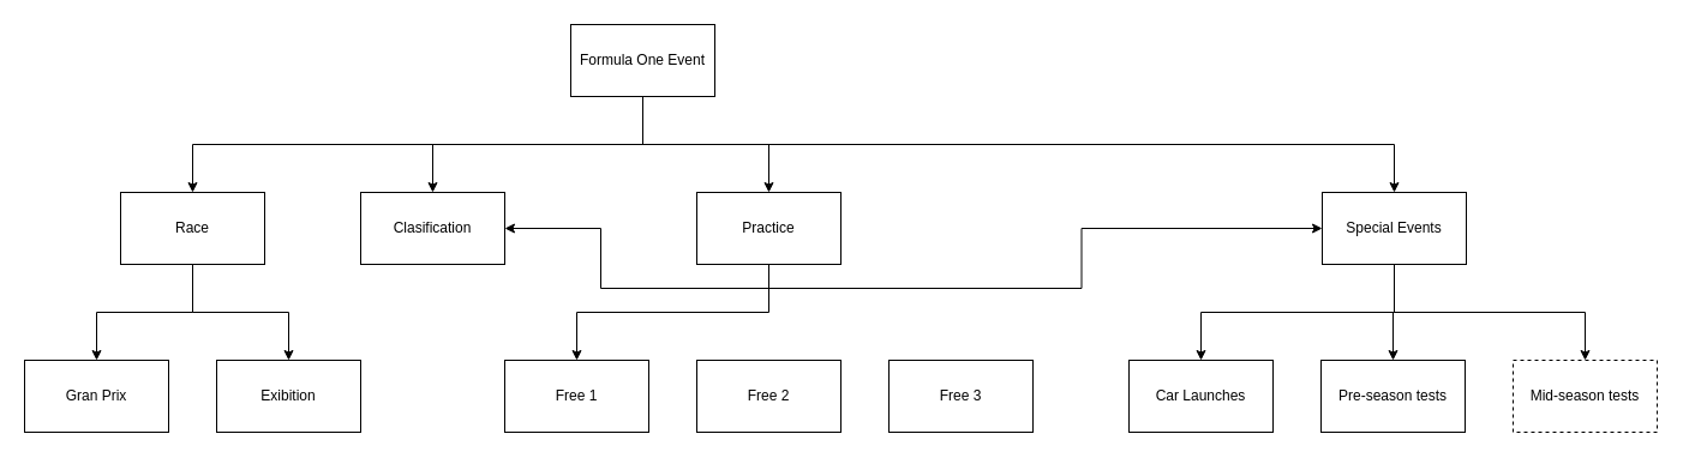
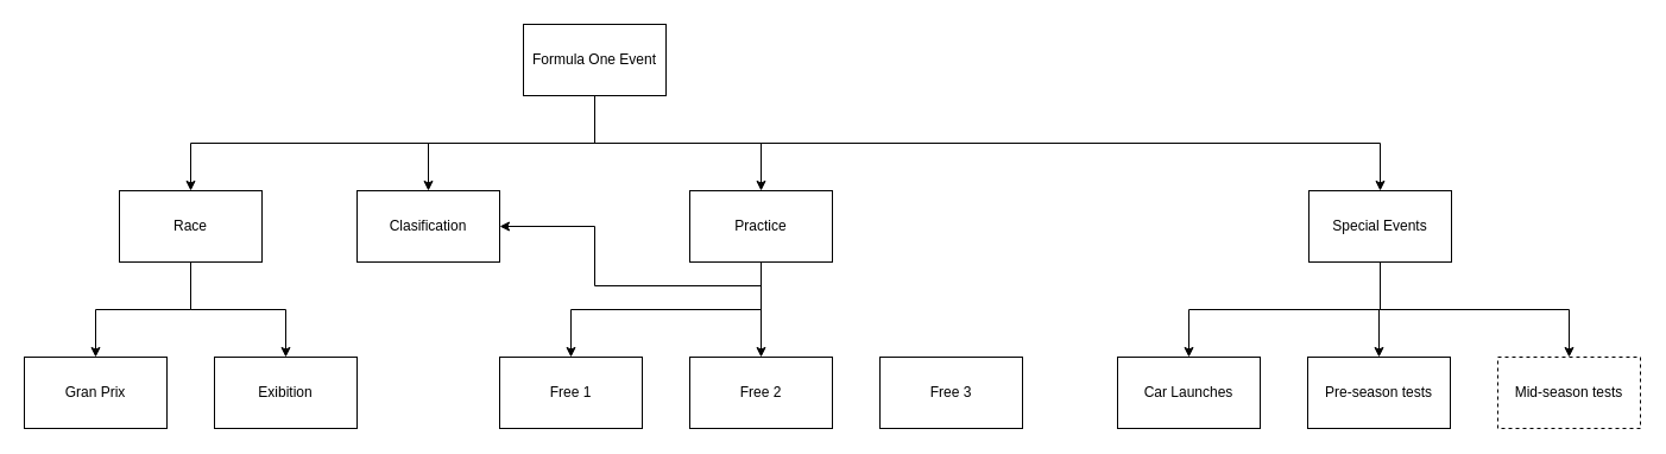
- <mxCell id="6" value="Formula One Event" style="rounded=0;whiteSpace=wrap;html=1;" vertex="1" parent="1"><mxGeometry x="475" y="20" width="120" height="60" as="geometry" /></mxCell>
+ <mxCell id="6" value="Formula One Event" style="rounded=0;whiteSpace=wrap;html=1;" vertex="1" parent="1"><mxGeometry x="440" y="20" width="120" height="60" as="geometry" /></mxCell>
- <mxCell id="17" style="edgeStyle=orthogonalEdgeStyle;rounded=0;orthogonalLoop=1;jettySize=auto;html=1;exitX=0.5;exitY=1;exitDx=0;exitDy=0;" edge="1" parent="1" source="18" target="14"><mxGeometry relative="1" as="geometry" /></mxCell>
+ <mxCell id="17" style="edgeStyle=orthogonalEdgeStyle;rounded=0;orthogonalLoop=1;jettySize=auto;html=1;exitX=0.5;exitY=1;exitDx=0;exitDy=0;entryX=0.5;entryY=0;entryDx=0;entryDy=0;" edge="1" parent="1" source="18" target="22"><mxGeometry relative="1" as="geometry" /></mxCell>
